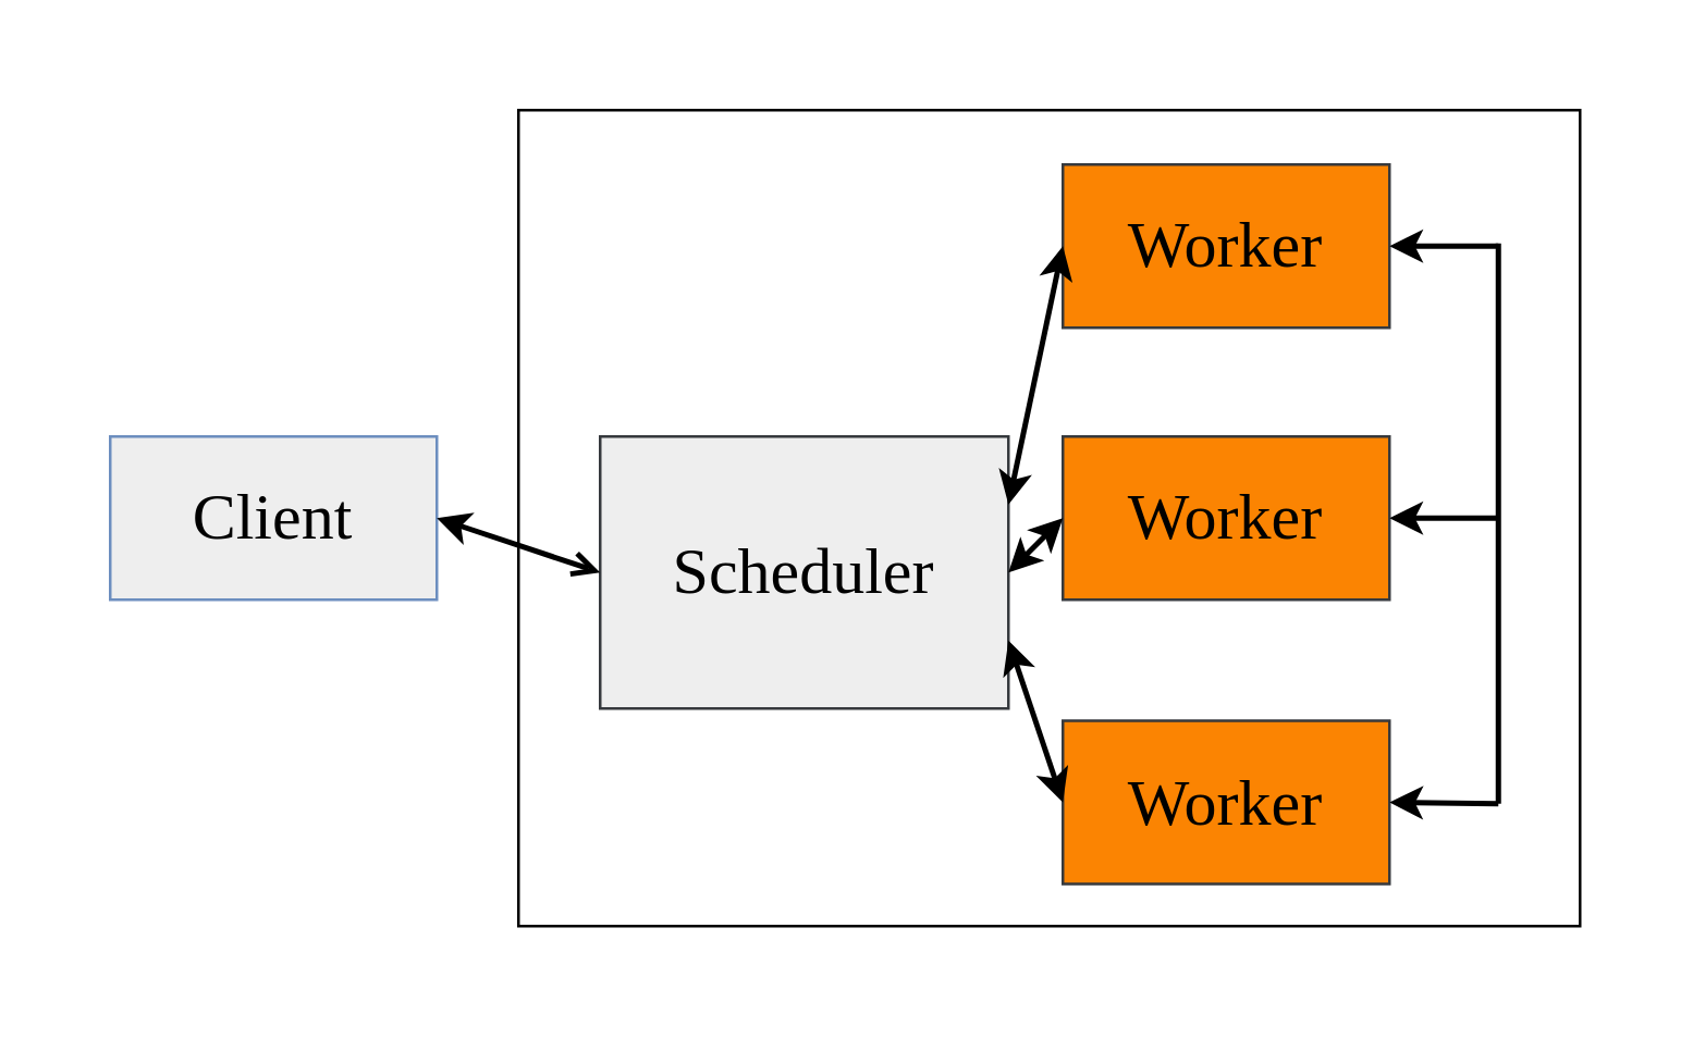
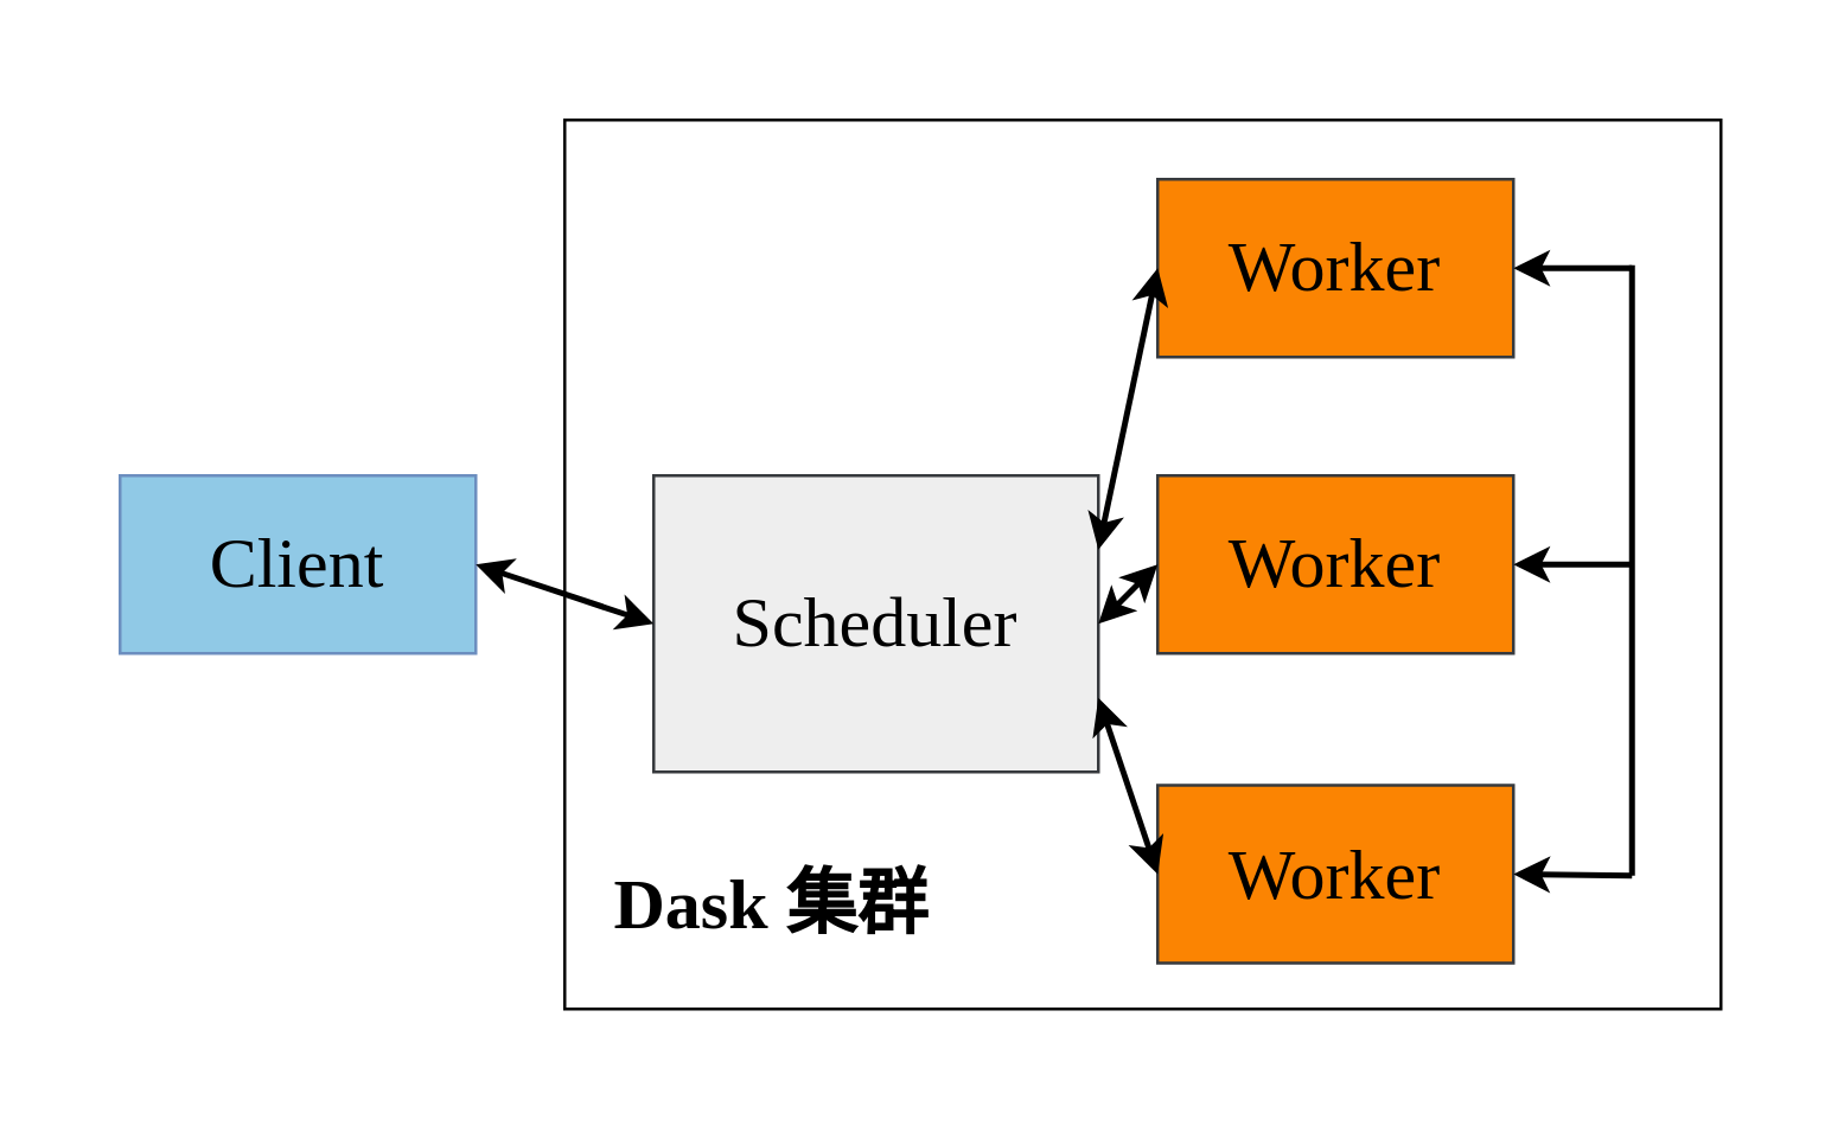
- <mxCell id="4" value="&lt;font style=&quot;font-size: 24px;&quot;&gt;Client&lt;/font&gt;" style="rounded=0;whiteSpace=wrap;html=1;fillColor=#eeeeee;strokeColor=#6c8ebf;fontFamily=Times New Roman;" parent="1" vertex="1"><mxGeometry x="40" y="160" width="120" height="60" as="geometry" /></mxCell>
+ <mxCell id="4" value="&lt;font style=&quot;font-size: 24px;&quot;&gt;Client&lt;/font&gt;" style="rounded=0;whiteSpace=wrap;html=1;fillColor=#90C9E6;strokeColor=#6c8ebf;fontFamily=Times New Roman;" parent="1" vertex="1"><mxGeometry x="40" y="160" width="120" height="60" as="geometry" /></mxCell>
- <mxCell id="13" value="" style="endArrow=open;startArrow=classic;html=1;rounded=0;fontFamily=Times New Roman;fontSize=24;entryX=0;entryY=0.5;entryDx=0;entryDy=0;exitX=1;exitY=0.5;exitDx=0;exitDy=0;strokeWidth=2;" parent="1" source="4" target="5" edge="1"><mxGeometry width="50" height="50" relative="1" as="geometry"><mxPoint x="-100" y="50" as="sourcePoint" /><mxPoint x="-50" y="0" as="targetPoint" /></mxGeometry></mxCell>
+ <mxCell id="13" value="" style="endArrow=classic;startArrow=classic;html=1;rounded=0;fontFamily=Times New Roman;fontSize=24;entryX=0;entryY=0.5;entryDx=0;entryDy=0;exitX=1;exitY=0.5;exitDx=0;exitDy=0;strokeWidth=2;" parent="1" source="4" target="5" edge="1"><mxGeometry width="50" height="50" relative="1" as="geometry"><mxPoint x="-100" y="50" as="sourcePoint" /><mxPoint x="-50" y="0" as="targetPoint" /></mxGeometry></mxCell>
+ <mxCell id="9" value="&lt;b&gt;Dask 集群&lt;/b&gt;" style="text;html=1;strokeColor=none;fillColor=none;align=center;verticalAlign=middle;whiteSpace=wrap;rounded=0;fontFamily=Times New Roman;fontSize=24;" parent="1" vertex="1"><mxGeometry x="200" y="280" width="120" height="50" as="geometry" /></mxCell>
